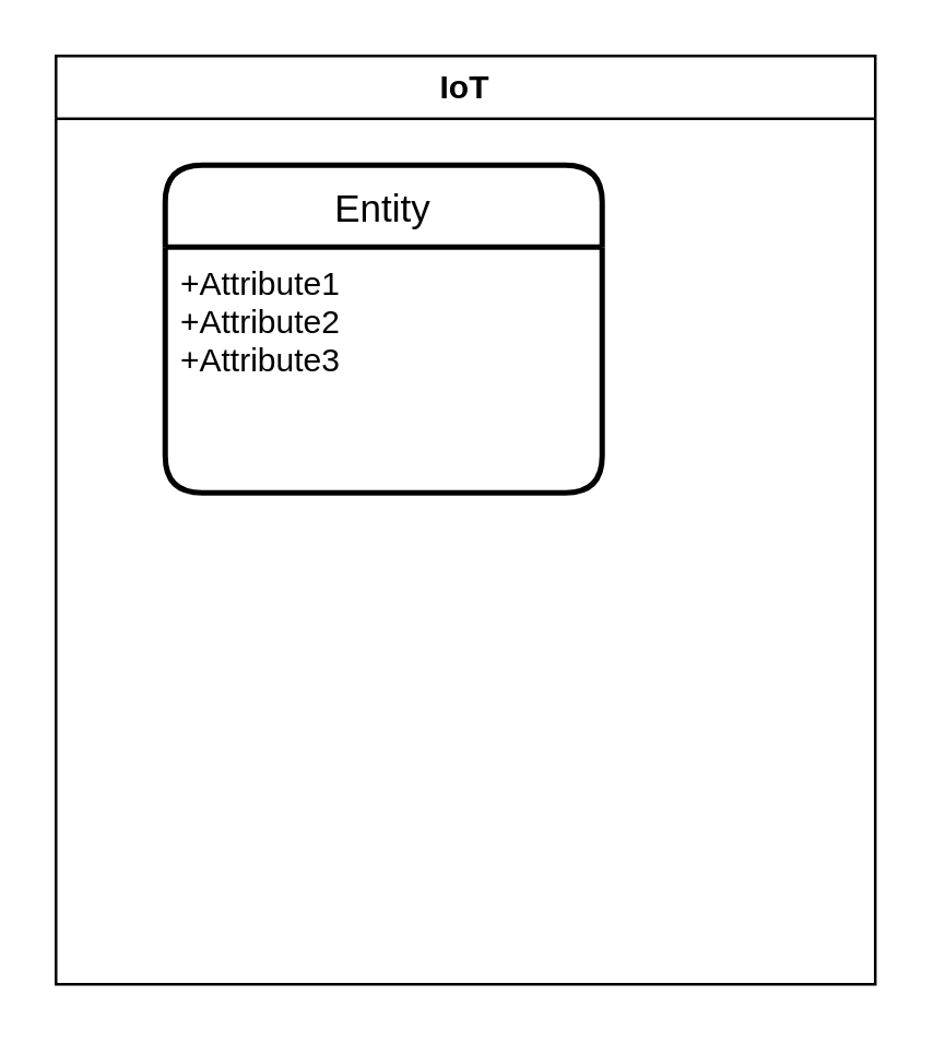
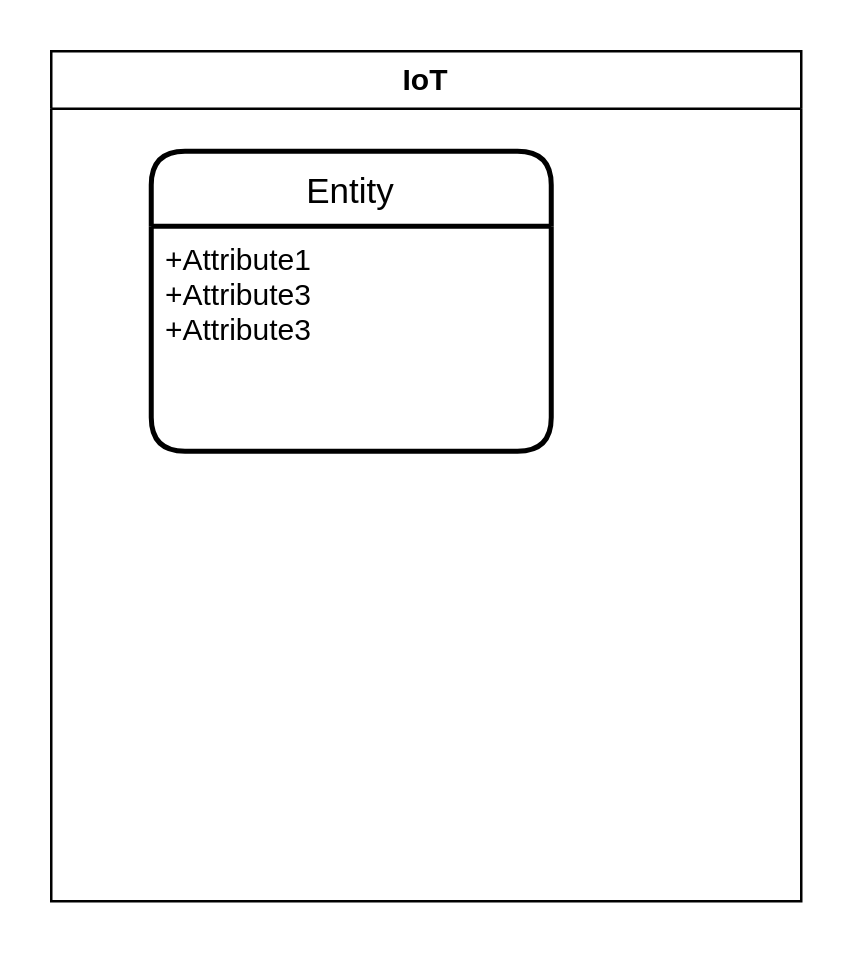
- <mxCell id="4" value="+Attribute1&#10;+Attribute2&#10;+Attribute3" style="align=left;strokeColor=none;fillColor=none;spacingLeft=4;fontSize=12;verticalAlign=top;resizable=0;rotatable=0;part=1;" vertex="1" parent="3"><mxGeometry y="30" width="160" height="90" as="geometry" /></mxCell>
+ <mxCell id="4" value="+Attribute1&#10;+Attribute3&#10;+Attribute3" style="align=left;strokeColor=none;fillColor=none;spacingLeft=4;fontSize=12;verticalAlign=top;resizable=0;rotatable=0;part=1;" vertex="1" parent="3"><mxGeometry y="30" width="160" height="90" as="geometry" /></mxCell>
